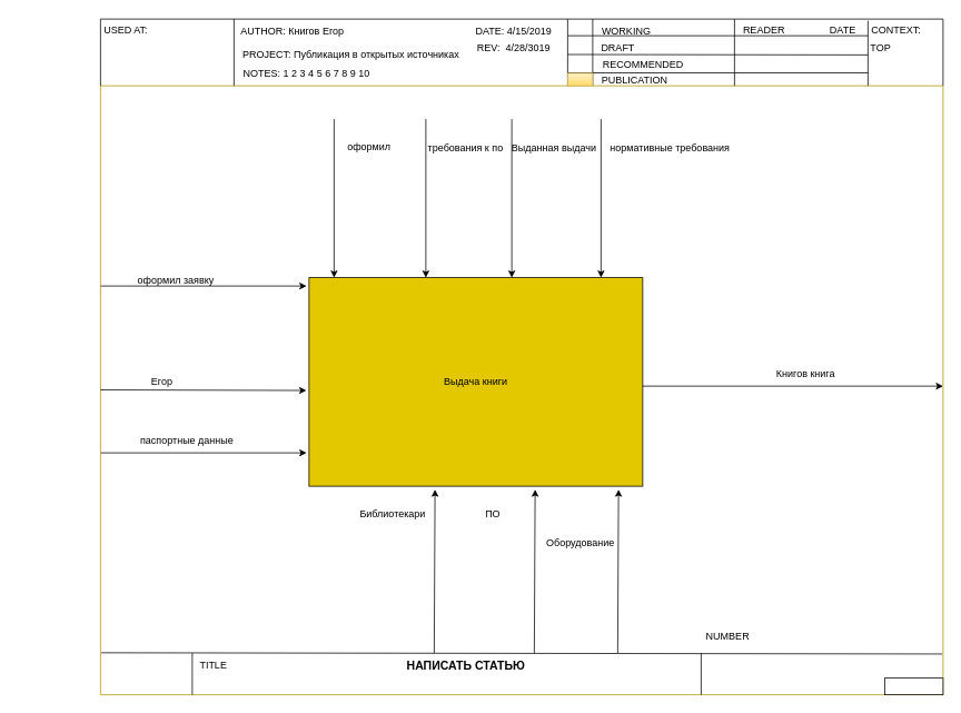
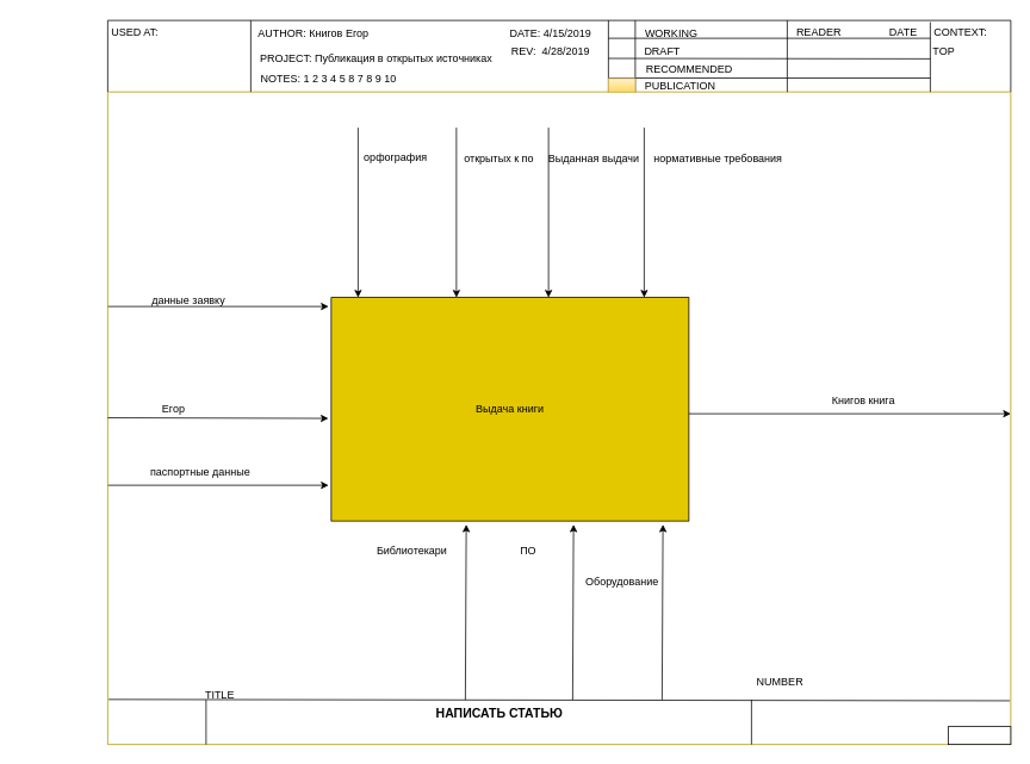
- <mxCell id="38" value="&amp;nbsp; &amp;nbsp; &amp;nbsp; &amp;nbsp; &amp;nbsp; &amp;nbsp; &amp;nbsp; &amp;nbsp; &amp;nbsp; &amp;nbsp; &amp;nbsp; &amp;nbsp; &amp;nbsp;REV:&amp;nbsp; 4/28/3019&amp;nbsp; &amp;nbsp;&amp;nbsp;" style="text;html=1;align=center;verticalAlign=middle;resizable=0;points=[];autosize=1;strokeColor=none;fillColor=none;" parent="1" vertex="1"><mxGeometry x="475" y="42" width="210" height="30" as="geometry" /></mxCell>
+ <mxCell id="38" value="&amp;nbsp; &amp;nbsp; &amp;nbsp; &amp;nbsp; &amp;nbsp; &amp;nbsp; &amp;nbsp; &amp;nbsp; &amp;nbsp; &amp;nbsp; &amp;nbsp; &amp;nbsp; &amp;nbsp;REV:&amp;nbsp; 4/28/2019&amp;nbsp; &amp;nbsp;&amp;nbsp;" style="text;html=1;align=center;verticalAlign=middle;resizable=0;points=[];autosize=1;strokeColor=none;fillColor=none;" parent="1" vertex="1"><mxGeometry x="475" y="42" width="210" height="30" as="geometry" /></mxCell>
- <mxCell id="35" value="&amp;nbsp; &amp;nbsp; &amp;nbsp; &amp;nbsp; &amp;nbsp; &amp;nbsp; &amp;nbsp; &amp;nbsp; &amp;nbsp; &amp;nbsp; &amp;nbsp; &amp;nbsp; &amp;nbsp; &amp;nbsp; &amp;nbsp; &amp;nbsp; &amp;nbsp; &amp;nbsp; &amp;nbsp;NOTES: 1 2 3 4 5 6 7 8 9 10" style="text;html=1;align=center;verticalAlign=middle;resizable=0;points=[];autosize=1;strokeColor=none;fillColor=none;" parent="1" vertex="1"><mxGeometry x="155" y="72" width="300" height="30" as="geometry" /></mxCell>
+ <mxCell id="35" value="&amp;nbsp; &amp;nbsp; &amp;nbsp; &amp;nbsp; &amp;nbsp; &amp;nbsp; &amp;nbsp; &amp;nbsp; &amp;nbsp; &amp;nbsp; &amp;nbsp; &amp;nbsp; &amp;nbsp; &amp;nbsp; &amp;nbsp; &amp;nbsp; &amp;nbsp; &amp;nbsp; &amp;nbsp;NOTES: 1 2 3 4 5 8 7 8 9 10" style="text;html=1;align=center;verticalAlign=middle;resizable=0;points=[];autosize=1;strokeColor=none;fillColor=none;" parent="1" vertex="1"><mxGeometry x="155" y="72" width="300" height="30" as="geometry" /></mxCell>
- <mxCell id="59" value="&amp;nbsp; &amp;nbsp; &amp;nbsp; &amp;nbsp;оформил" style="text;html=1;align=center;verticalAlign=middle;resizable=0;points=[];autosize=1;strokeColor=none;fillColor=none;" parent="1" vertex="1"><mxGeometry x="370" y="160" width="120" height="30" as="geometry" /></mxCell>
+ <mxCell id="59" value="&amp;nbsp; &amp;nbsp; &amp;nbsp; &amp;nbsp;орфография" style="text;html=1;align=center;verticalAlign=middle;resizable=0;points=[];autosize=1;strokeColor=none;fillColor=none;" parent="1" vertex="1"><mxGeometry x="370" y="160" width="120" height="30" as="geometry" /></mxCell>
- <mxCell id="25" value="&amp;nbsp; &amp;nbsp; &amp;nbsp;требования к по" style="text;html=1;align=center;verticalAlign=middle;resizable=0;points=[];autosize=1;strokeColor=none;fillColor=none;" parent="10" vertex="1"><mxGeometry x="364" y="60" width="130" height="30" as="geometry" /></mxCell>
+ <mxCell id="25" value="&amp;nbsp; &amp;nbsp; &amp;nbsp;открытых к по" style="text;html=1;align=center;verticalAlign=middle;resizable=0;points=[];autosize=1;strokeColor=none;fillColor=none;" parent="10" vertex="1"><mxGeometry x="364" y="60" width="130" height="30" as="geometry" /></mxCell>
- <mxCell id="56" value="&amp;nbsp; &amp;nbsp; &amp;nbsp; &amp;nbsp; &amp;nbsp; &amp;nbsp; оформил заявку" style="text;html=1;align=center;verticalAlign=middle;resizable=0;points=[];autosize=1;strokeColor=none;fillColor=none;" parent="1" vertex="1"><mxGeometry x="110" y="320" width="160" height="30" as="geometry" /></mxCell>
+ <mxCell id="56" value="&amp;nbsp; &amp;nbsp; &amp;nbsp; &amp;nbsp; &amp;nbsp; &amp;nbsp; данные заявку" style="text;html=1;align=center;verticalAlign=middle;resizable=0;points=[];autosize=1;strokeColor=none;fillColor=none;" parent="1" vertex="1"><mxGeometry x="110" y="320" width="160" height="30" as="geometry" /></mxCell>
- <mxCell id="58" value="Библиотекари" style="text;html=1;align=center;verticalAlign=middle;resizable=0;points=[];autosize=1;strokeColor=none;fillColor=none;" parent="1" vertex="1"><mxGeometry x="420" y="600" width="100" height="30" as="geometry" /></mxCell>
+ <mxCell id="58" value="Библиотекари" style="text;html=1;align=center;verticalAlign=middle;resizable=0;points=[];autosize=1;strokeColor=none;fillColor=none;" parent="1" vertex="1"><mxGeometry x="410" y="600" width="100" height="30" as="geometry" /></mxCell>
- <mxCell id="14" value="TITLE" style="text;html=1;align=center;verticalAlign=middle;resizable=0;points=[];autosize=1;strokeColor=none;fillColor=none;" parent="10" vertex="1"><mxGeometry x="105" y="680" width="60" height="30" as="geometry" /></mxCell>
+ <mxCell id="14" value="TITLE" style="text;html=1;align=center;verticalAlign=middle;resizable=0;points=[];autosize=1;strokeColor=none;fillColor=none;" parent="10" vertex="1"><mxGeometry x="95" y="660" width="60" height="30" as="geometry" /></mxCell>
